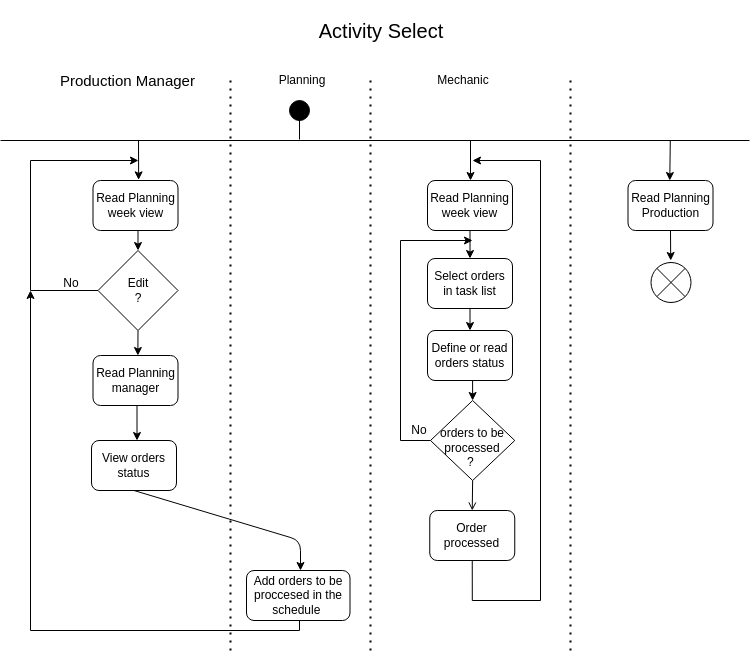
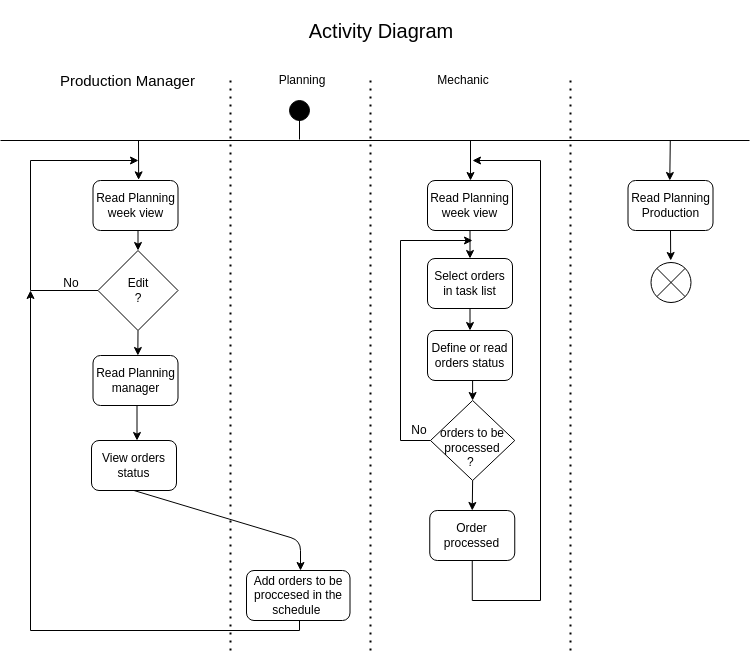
- <mxCell id="54" value="&lt;font style=&quot;font-size: 20px&quot;&gt;Activity Select&lt;/font&gt;" style="text;html=1;strokeColor=none;fillColor=none;align=center;verticalAlign=middle;whiteSpace=wrap;rounded=0;" parent="1" vertex="1"><mxGeometry x="281" y="20" width="180" height="20" as="geometry" /></mxCell>
+ <mxCell id="54" value="&lt;font style=&quot;font-size: 20px&quot;&gt;Activity Diagram&lt;/font&gt;" style="text;html=1;strokeColor=none;fillColor=none;align=center;verticalAlign=middle;whiteSpace=wrap;rounded=0;" parent="1" vertex="1"><mxGeometry x="281" y="20" width="180" height="20" as="geometry" /></mxCell>
- <mxCell id="52" style="edgeStyle=orthogonalEdgeStyle;rounded=0;orthogonalLoop=1;jettySize=auto;html=1;exitX=0.5;exitY=1;exitDx=0;exitDy=0;entryX=0.5;entryY=0;entryDx=0;entryDy=0;endArrow=open;" parent="2" source="48" target="51" edge="1"><mxGeometry relative="1" as="geometry" /></mxCell>
+ <mxCell id="52" style="edgeStyle=orthogonalEdgeStyle;rounded=0;orthogonalLoop=1;jettySize=auto;html=1;exitX=0.5;exitY=1;exitDx=0;exitDy=0;entryX=0.5;entryY=0;entryDx=0;entryDy=0;" parent="2" source="48" target="51" edge="1"><mxGeometry relative="1" as="geometry" /></mxCell>
